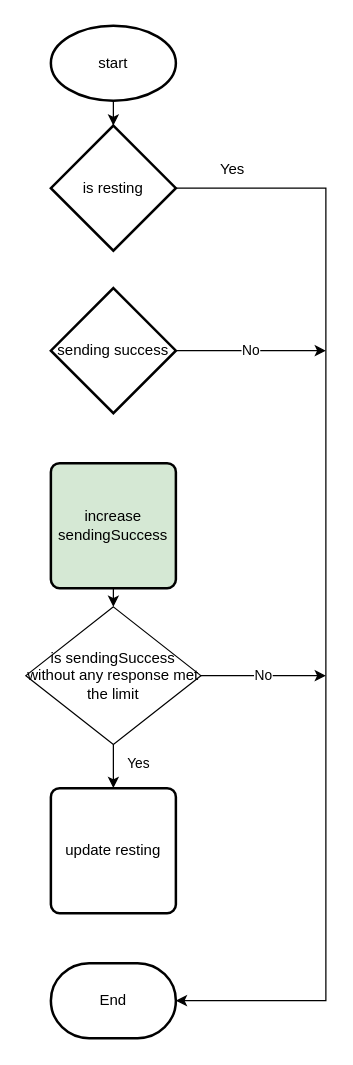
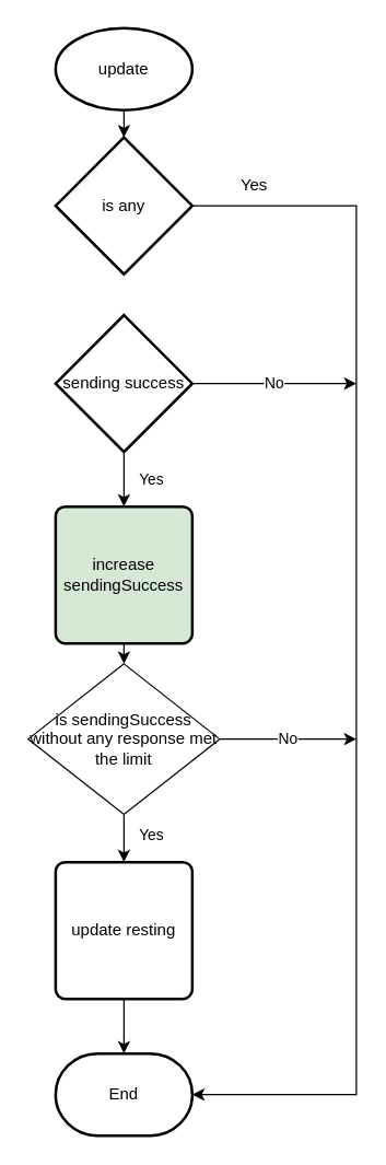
- <mxCell id="16" value="start" style="strokeWidth=2;html=1;shape=mxgraph.flowchart.start_1;whiteSpace=wrap;" vertex="1" parent="1"><mxGeometry x="40" y="20" width="100" height="60" as="geometry" /></mxCell>
+ <mxCell id="16" value="update" style="strokeWidth=2;html=1;shape=mxgraph.flowchart.start_1;whiteSpace=wrap;" vertex="1" parent="1"><mxGeometry x="40" y="20" width="100" height="60" as="geometry" /></mxCell>
- <mxCell id="11" value="is resting" style="strokeWidth=2;html=1;shape=mxgraph.flowchart.decision;whiteSpace=wrap;" vertex="1" parent="1"><mxGeometry x="40" y="100" width="100" height="100" as="geometry" /></mxCell>
+ <mxCell id="11" value="is any" style="strokeWidth=2;html=1;shape=mxgraph.flowchart.decision;whiteSpace=wrap;" vertex="1" parent="1"><mxGeometry x="40" y="100" width="100" height="100" as="geometry" /></mxCell>
+ <mxCell id="3" value="Yes" style="edgeStyle=orthogonalEdgeStyle;rounded=0;orthogonalLoop=1;jettySize=auto;html=1;exitX=0.5;exitY=1;exitDx=0;exitDy=0;exitPerimeter=0;entryX=0.5;entryY=0;entryDx=0;entryDy=0;" edge="1" parent="1" source="4" target="6"><mxGeometry y="20" relative="1" as="geometry"><mxPoint as="offset" /></mxGeometry></mxCell>
+ <mxCell id="12" style="edgeStyle=orthogonalEdgeStyle;rounded=0;orthogonalLoop=1;jettySize=auto;html=1;entryX=0.5;entryY=0;entryDx=0;entryDy=0;entryPerimeter=0;" edge="1" parent="1" source="13" target="14"><mxGeometry relative="1" as="geometry" /></mxCell>
